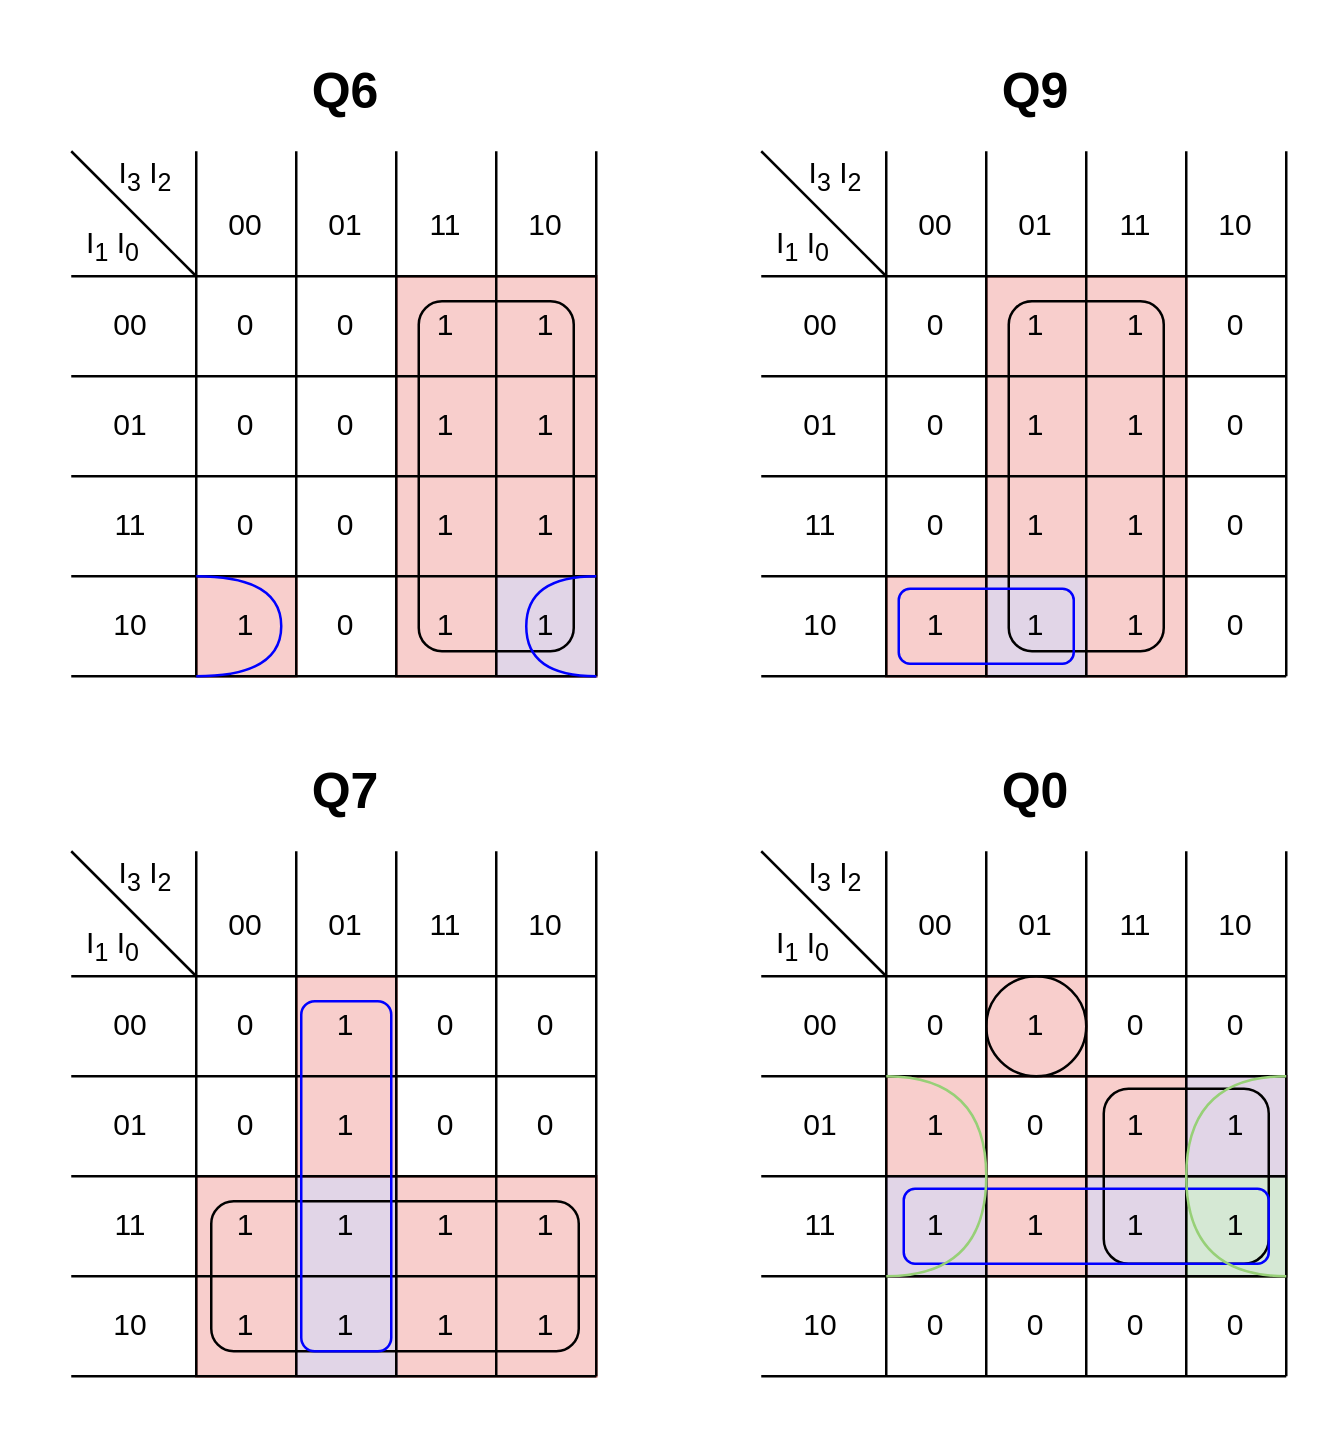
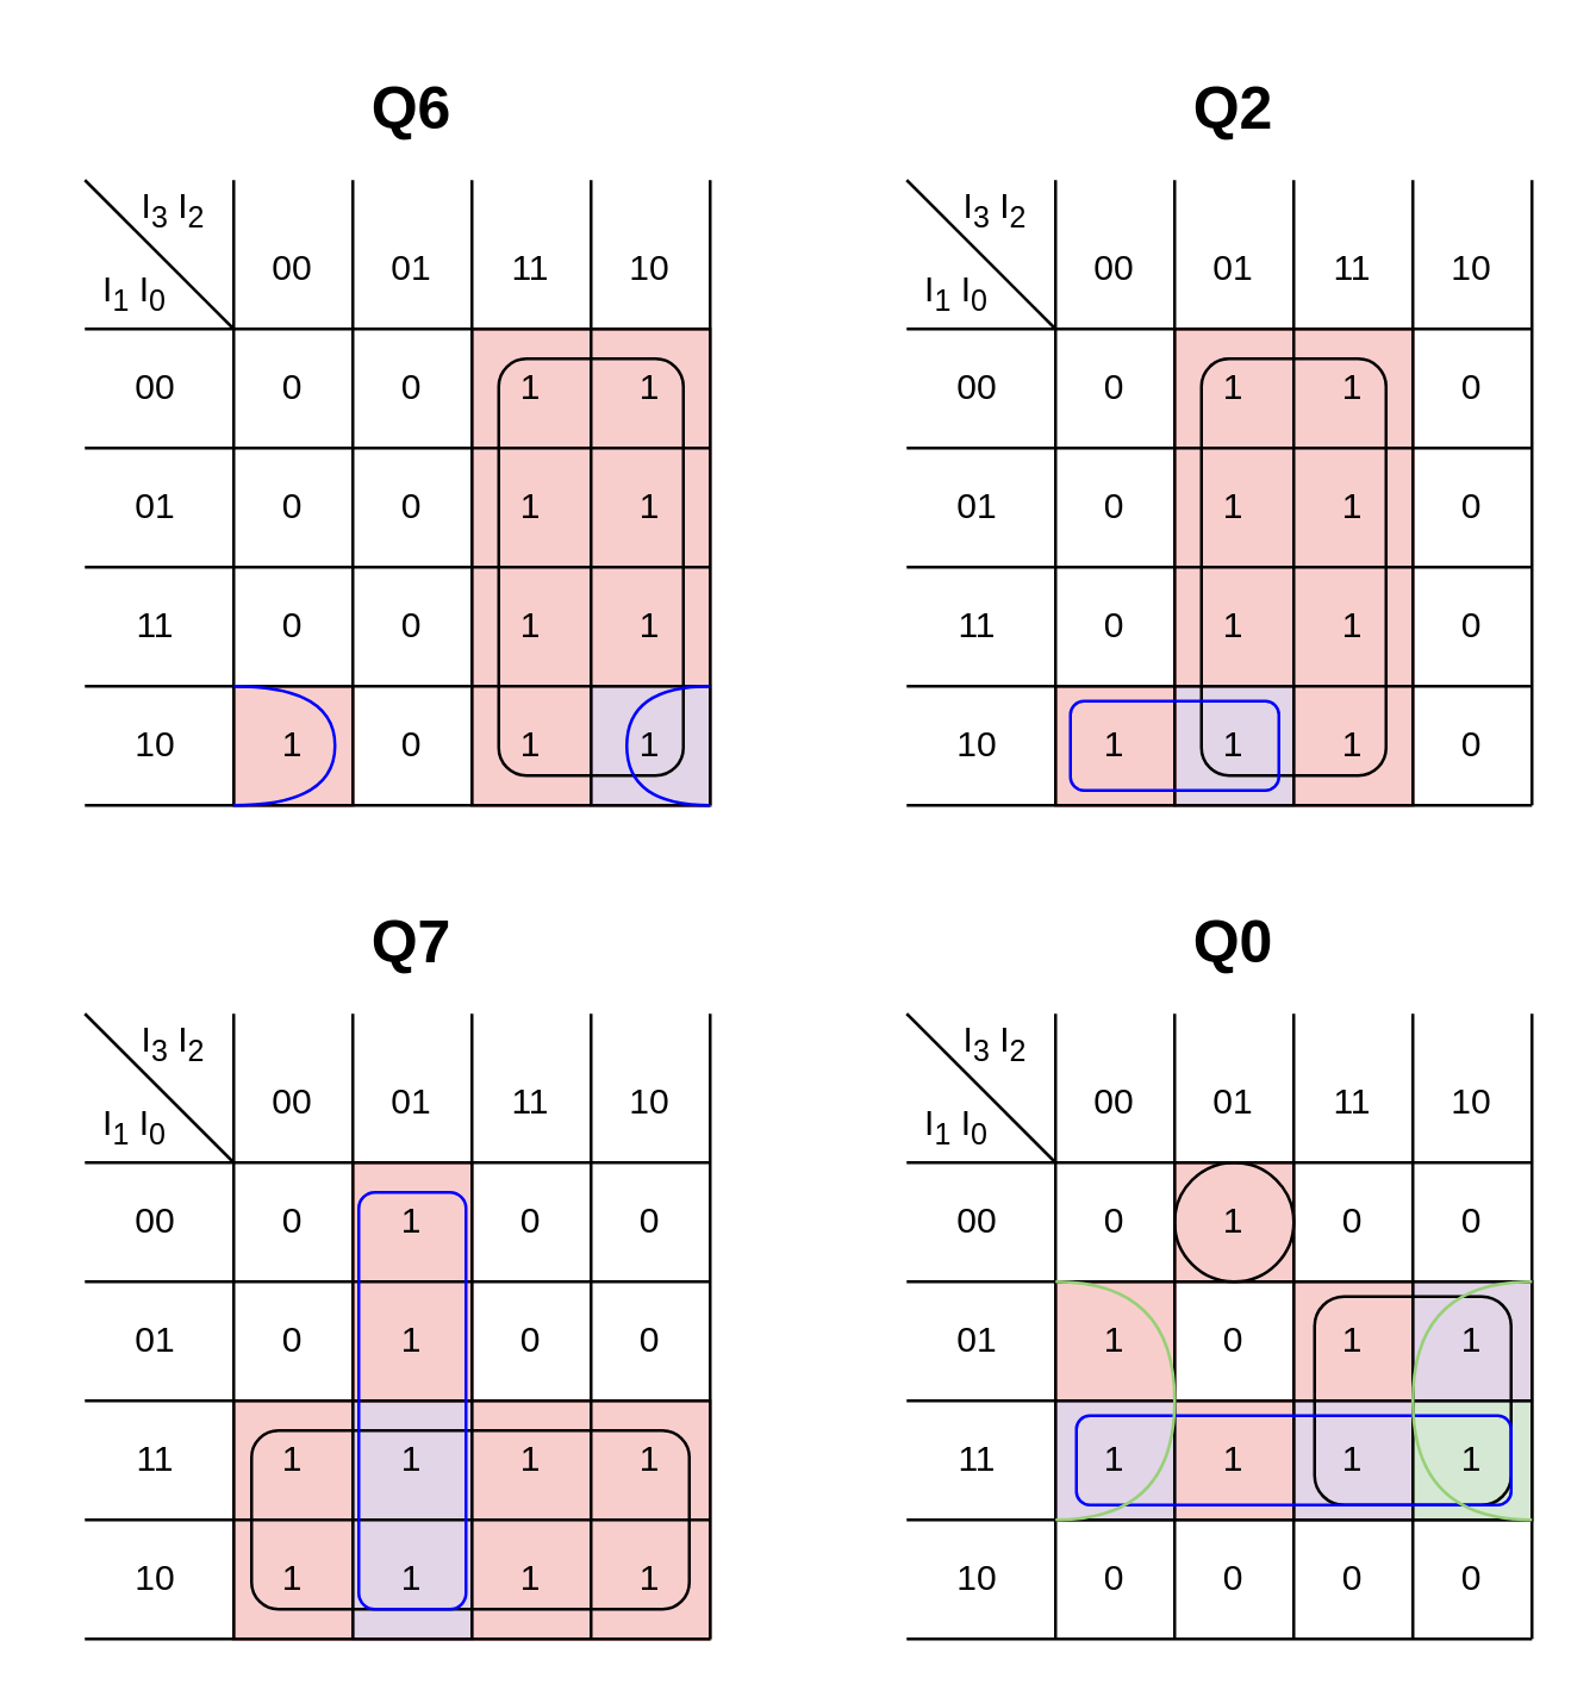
- <mxCell id="81" value="Q9" style="text;html=1;strokeColor=none;fillColor=none;align=center;verticalAlign=middle;whiteSpace=wrap;rounded=0;fontSize=20;fontStyle=1" vertex="1" parent="1"><mxGeometry x="384" y="20" width="60" height="30" as="geometry" /></mxCell>
+ <mxCell id="81" value="Q2" style="text;html=1;strokeColor=none;fillColor=none;align=center;verticalAlign=middle;whiteSpace=wrap;rounded=0;fontSize=20;fontStyle=1" vertex="1" parent="1"><mxGeometry x="384" y="20" width="60" height="30" as="geometry" /></mxCell>
